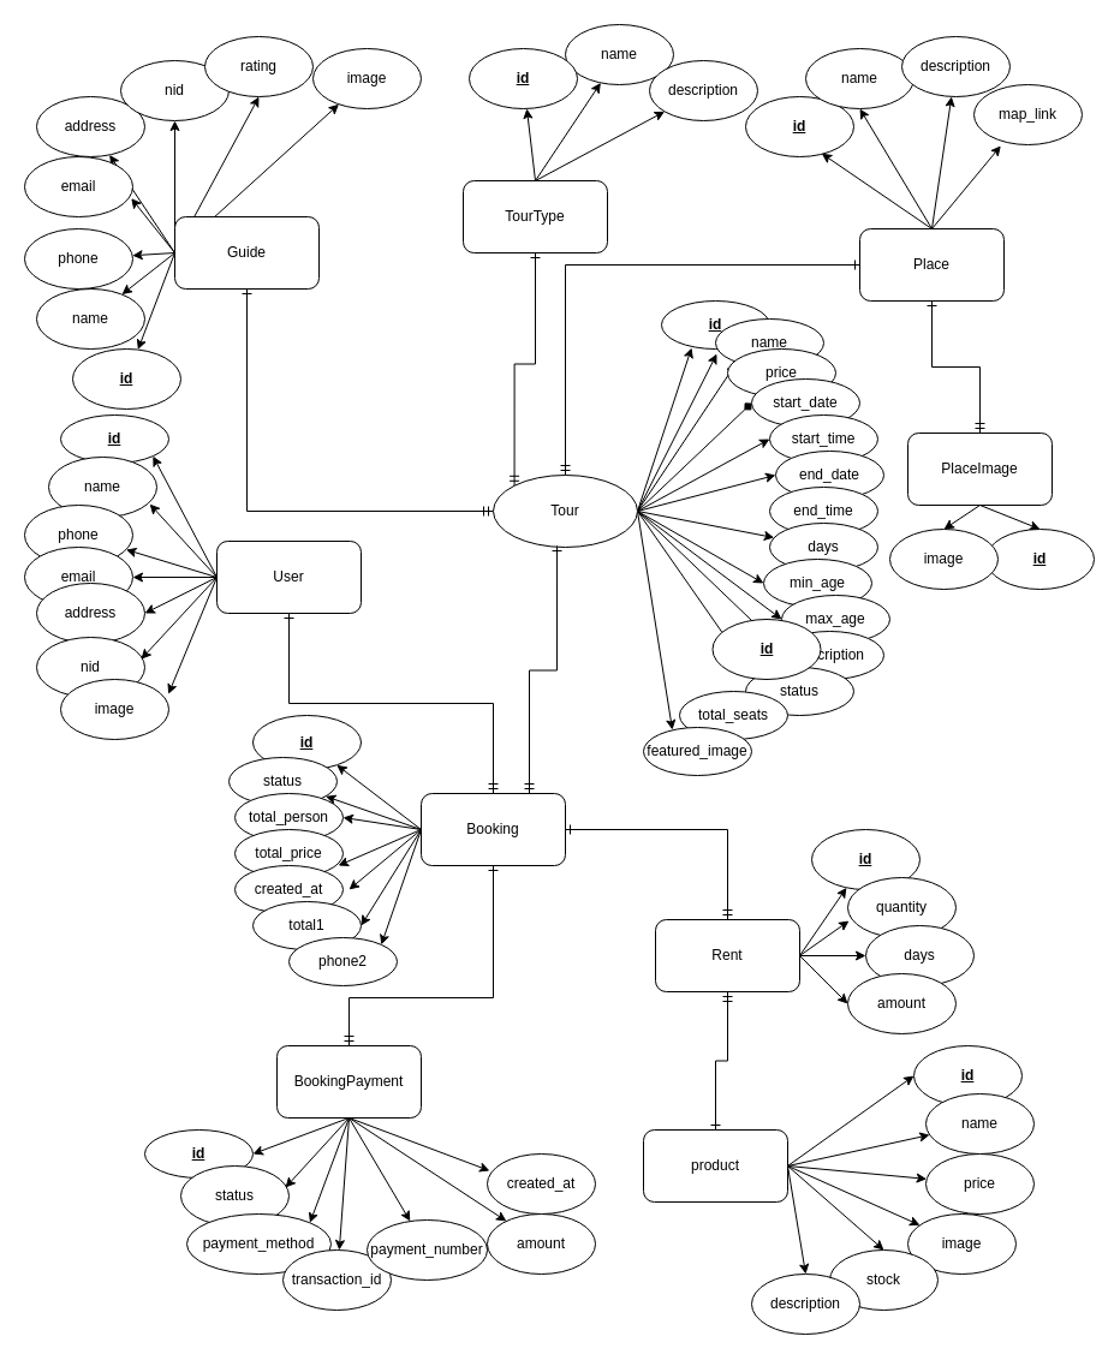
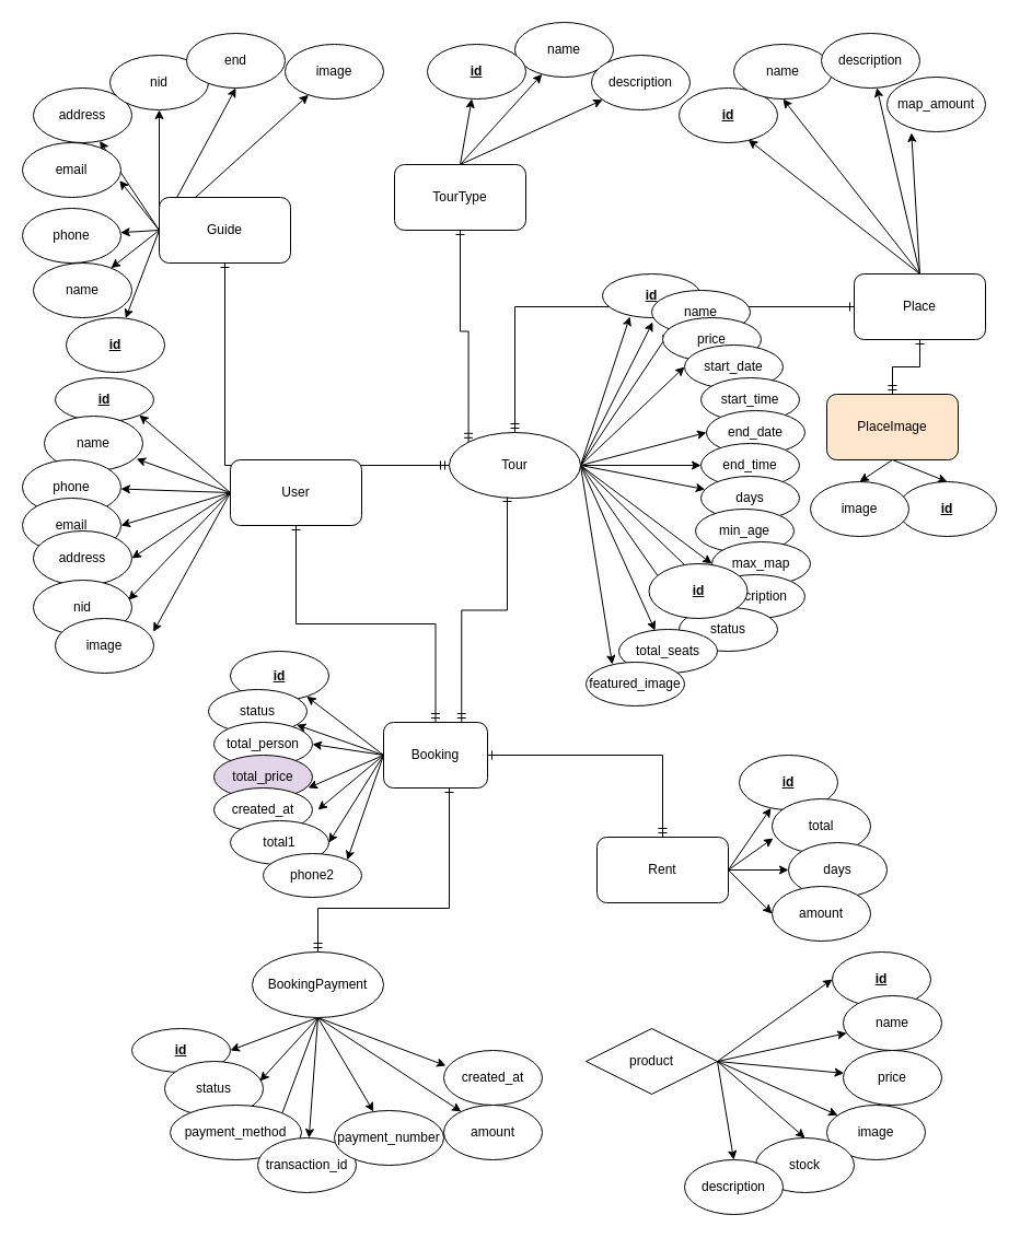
- <mxCell id="17" value="rating" style="ellipse;whiteSpace=wrap;html=1;" parent="1" vertex="1"><mxGeometry x="170" y="30" width="90" height="50" as="geometry" /></mxCell>
+ <mxCell id="17" value="end" style="ellipse;whiteSpace=wrap;html=1;" parent="1" vertex="1"><mxGeometry x="170" y="30" width="90" height="50" as="geometry" /></mxCell>
- <mxCell id="94" value="map_link" style="ellipse;whiteSpace=wrap;html=1;" parent="1" vertex="1"><mxGeometry x="810" y="70" width="90" height="50" as="geometry" /></mxCell>
+ <mxCell id="94" value="map_amount" style="ellipse;whiteSpace=wrap;html=1;" parent="1" vertex="1"><mxGeometry x="810" y="70" width="90" height="50" as="geometry" /></mxCell>
- <mxCell id="23" value="TourType" style="rounded=1;whiteSpace=wrap;html=1;" parent="1" vertex="1"><mxGeometry x="385" y="150" width="120" height="60" as="geometry" /></mxCell>
+ <mxCell id="23" value="TourType" style="rounded=1;whiteSpace=wrap;html=1;" parent="1" vertex="1"><mxGeometry x="360" y="150" width="120" height="60" as="geometry" /></mxCell>
- <mxCell id="32" value="Place" style="rounded=1;whiteSpace=wrap;html=1;" parent="1" vertex="1"><mxGeometry x="715" y="190" width="120" height="60" as="geometry" /></mxCell>
+ <mxCell id="32" value="Place" style="rounded=1;whiteSpace=wrap;html=1;" parent="1" vertex="1"><mxGeometry x="780" y="250" width="120" height="60" as="geometry" /></mxCell>
- <mxCell id="44" style="edgeStyle=none;rounded=0;orthogonalLoop=1;jettySize=auto;html=1;exitX=1;exitY=0.5;exitDx=0;exitDy=0;entryX=0;entryY=0.5;entryDx=0;entryDy=0;endArrow=diamond;" parent="1" source="57" target="99" edge="1"><mxGeometry relative="1" as="geometry" /></mxCell>
+ <mxCell id="44" style="edgeStyle=none;rounded=0;orthogonalLoop=1;jettySize=auto;html=1;exitX=1;exitY=0.5;exitDx=0;exitDy=0;entryX=0;entryY=0.5;entryDx=0;entryDy=0;" parent="1" source="57" target="99" edge="1"><mxGeometry relative="1" as="geometry" /></mxCell>
- <mxCell id="113" value="PlaceImage" style="rounded=1;whiteSpace=wrap;html=1;" parent="1" vertex="1"><mxGeometry x="755" y="360" width="120" height="60" as="geometry" /></mxCell>
+ <mxCell id="113" value="PlaceImage" style="rounded=1;whiteSpace=wrap;html=1;fillColor=#ffe6cc;" parent="1" vertex="1"><mxGeometry x="755" y="360" width="120" height="60" as="geometry" /></mxCell>
- <mxCell id="45" style="edgeStyle=none;rounded=0;orthogonalLoop=1;jettySize=auto;html=1;exitX=1;exitY=0.5;exitDx=0;exitDy=0;entryX=0;entryY=0.5;entryDx=0;entryDy=0;" parent="1" source="57" target="100" edge="1"><mxGeometry relative="1" as="geometry" /></mxCell>
+ <mxCell id="47" style="edgeStyle=none;rounded=0;orthogonalLoop=1;jettySize=auto;html=1;exitX=1;exitY=0.5;exitDx=0;exitDy=0;" parent="1" source="57" target="102" edge="1"><mxGeometry relative="1" as="geometry" /></mxCell>
- <mxCell id="49" style="edgeStyle=none;rounded=0;orthogonalLoop=1;jettySize=auto;html=1;exitX=1;exitY=0.5;exitDx=0;exitDy=0;entryX=0;entryY=0.5;entryDx=0;entryDy=0;" parent="1" source="57" target="104" edge="1"><mxGeometry relative="1" as="geometry" /></mxCell>
- <mxCell id="65" value="User" style="rounded=1;whiteSpace=wrap;html=1;" parent="1" vertex="1"><mxGeometry x="180" y="450" width="120" height="60" as="geometry" /></mxCell>
+ <mxCell id="65" value="User" style="rounded=1;whiteSpace=wrap;html=1;" parent="1" vertex="1"><mxGeometry x="210" y="420" width="120" height="60" as="geometry" /></mxCell>
+ <mxCell id="53" style="edgeStyle=none;rounded=0;orthogonalLoop=1;jettySize=auto;html=1;exitX=1;exitY=0.5;exitDx=0;exitDy=0;entryX=0.367;entryY=0.025;entryDx=0;entryDy=0;entryPerimeter=0;" parent="1" source="57" target="108" edge="1"><mxGeometry relative="1" as="geometry" /></mxCell>
- <mxCell id="105" value="max_age" style="ellipse;whiteSpace=wrap;html=1;" parent="1" vertex="1"><mxGeometry x="650" y="495" width="90" height="40" as="geometry" /></mxCell>
+ <mxCell id="105" value="max_map" style="ellipse;whiteSpace=wrap;html=1;" parent="1" vertex="1"><mxGeometry x="650" y="495" width="90" height="40" as="geometry" /></mxCell>
- <mxCell id="75" value="Booking" style="rounded=1;whiteSpace=wrap;html=1;" parent="1" vertex="1"><mxGeometry x="350" y="660" width="120" height="60" as="geometry" /></mxCell>
+ <mxCell id="75" value="Booking" style="rounded=1;whiteSpace=wrap;html=1;" parent="1" vertex="1"><mxGeometry x="350" y="660" width="95" height="60" as="geometry" /></mxCell>
- <mxCell id="126" value="total_price" style="ellipse;whiteSpace=wrap;html=1;" parent="1" vertex="1"><mxGeometry x="195" y="690" width="90" height="40" as="geometry" /></mxCell>
+ <mxCell id="126" value="total_price" style="ellipse;whiteSpace=wrap;html=1;fillColor=#e1d5e7;" parent="1" vertex="1"><mxGeometry x="195" y="690" width="90" height="40" as="geometry" /></mxCell>
- <mxCell id="144" value="quantity" style="ellipse;whiteSpace=wrap;html=1;" vertex="1" parent="1"><mxGeometry x="705" y="730" width="90" height="50" as="geometry" /></mxCell>
+ <mxCell id="144" value="total" style="ellipse;whiteSpace=wrap;html=1;" vertex="1" parent="1"><mxGeometry x="705" y="730" width="90" height="50" as="geometry" /></mxCell>
- <mxCell id="33" style="edgeStyle=orthogonalEdgeStyle;rounded=0;orthogonalLoop=1;jettySize=auto;html=1;exitX=0.5;exitY=1;exitDx=0;exitDy=0;endArrow=ERone;endFill=0;startArrow=ERmandOne;startFill=0;" edge="1" parent="1" source="39" target="91"><mxGeometry relative="1" as="geometry" /></mxCell>
- <mxCell id="84" value="BookingPayment" style="rounded=1;whiteSpace=wrap;html=1;" parent="1" vertex="1"><mxGeometry x="230" y="870" width="120" height="60" as="geometry" /></mxCell>
+ <mxCell id="84" value="BookingPayment" style="ellipse;whiteSpace=wrap;html=1;" parent="1" vertex="1"><mxGeometry x="230" y="870" width="120" height="60" as="geometry" /></mxCell>
- <mxCell id="91" value="product" style="rounded=1;whiteSpace=wrap;html=1;" parent="1" vertex="1"><mxGeometry x="535" y="940" width="120" height="60" as="geometry" /></mxCell>
+ <mxCell id="91" value="product" style="rhombus;whiteSpace=wrap;html=1;" parent="1" vertex="1"><mxGeometry x="535" y="940" width="120" height="60" as="geometry" /></mxCell>
- <mxCell id="81" style="edgeStyle=none;rounded=0;orthogonalLoop=1;jettySize=auto;html=1;exitX=0.5;exitY=1;exitDx=0;exitDy=0;entryX=1;entryY=0;entryDx=0;entryDy=0;" parent="1" source="84" target="132" edge="1"><mxGeometry relative="1" as="geometry" /></mxCell>
+ <mxCell id="81" style="edgeStyle=none;rounded=0;orthogonalLoop=1;jettySize=auto;html=1;exitX=0.5;exitY=1;exitDx=0;exitDy=0;entryX=1;entryY=0;entryDx=0;entryDy=0;endArrow=none;" parent="1" source="84" target="132" edge="1"><mxGeometry relative="1" as="geometry" /></mxCell>
